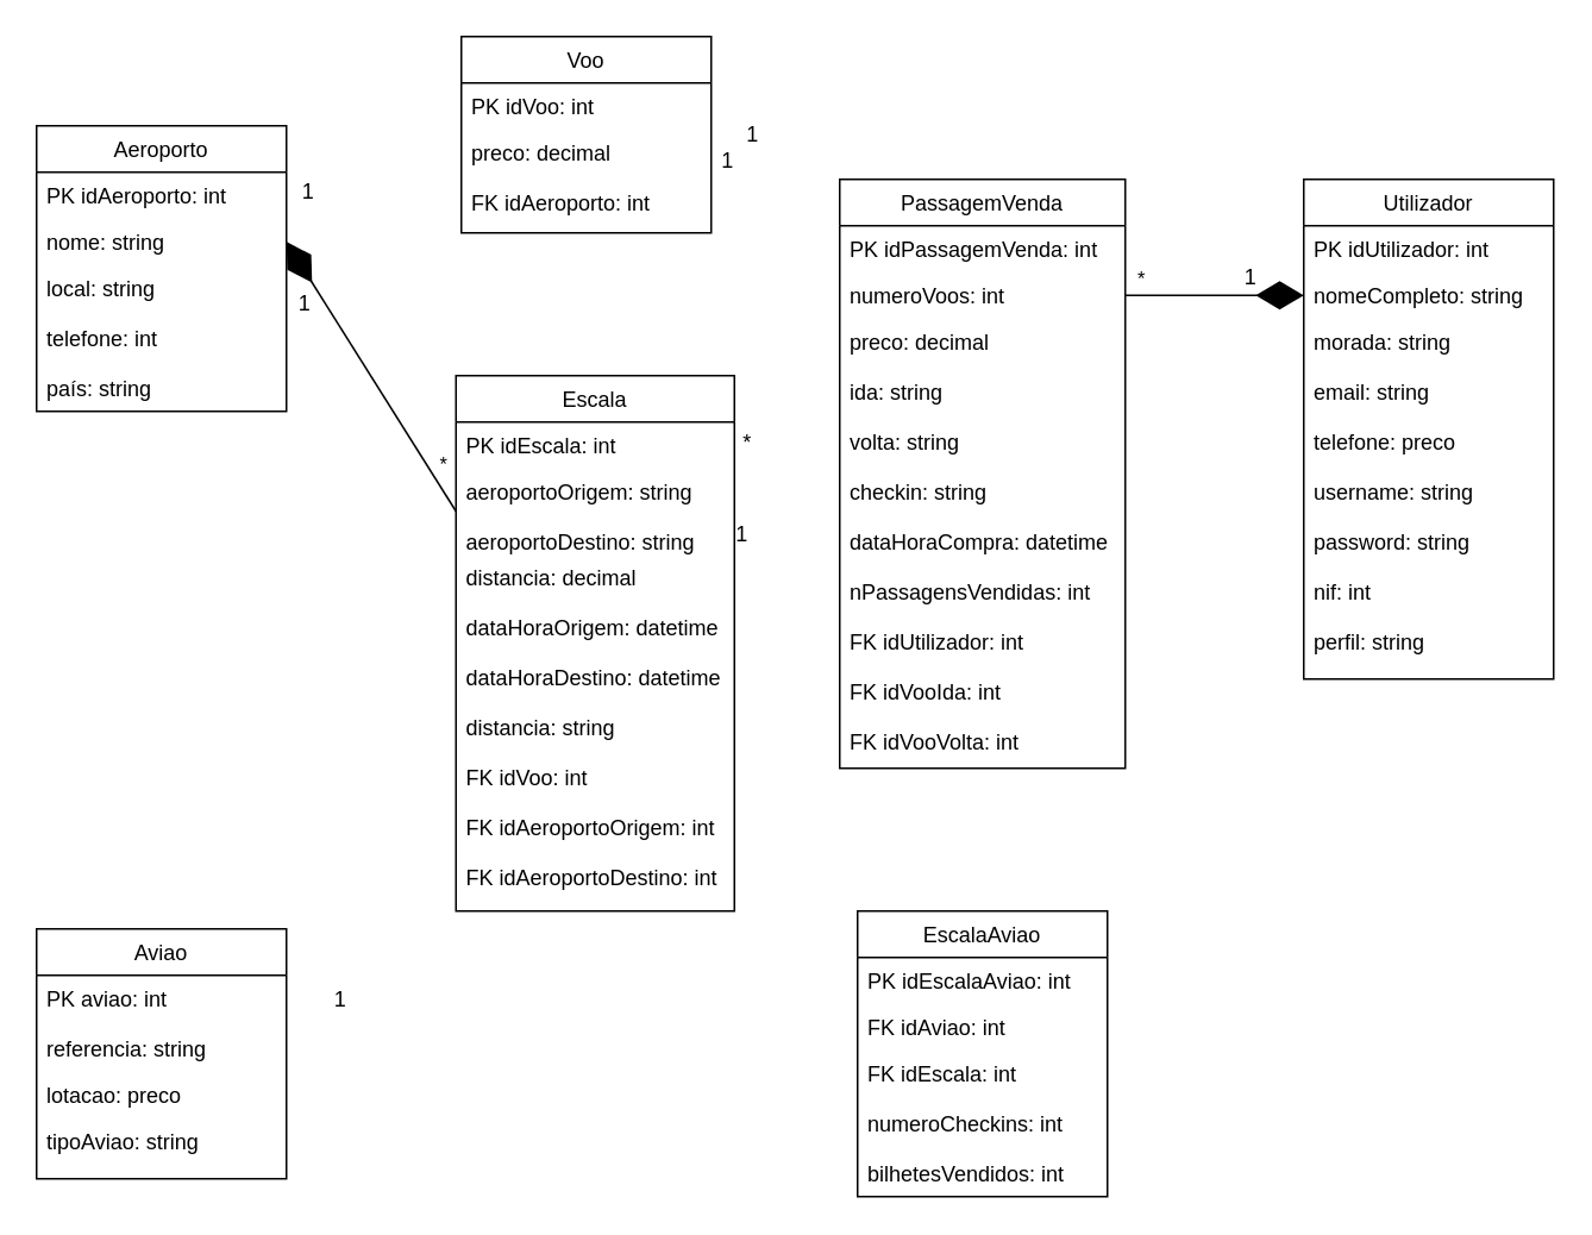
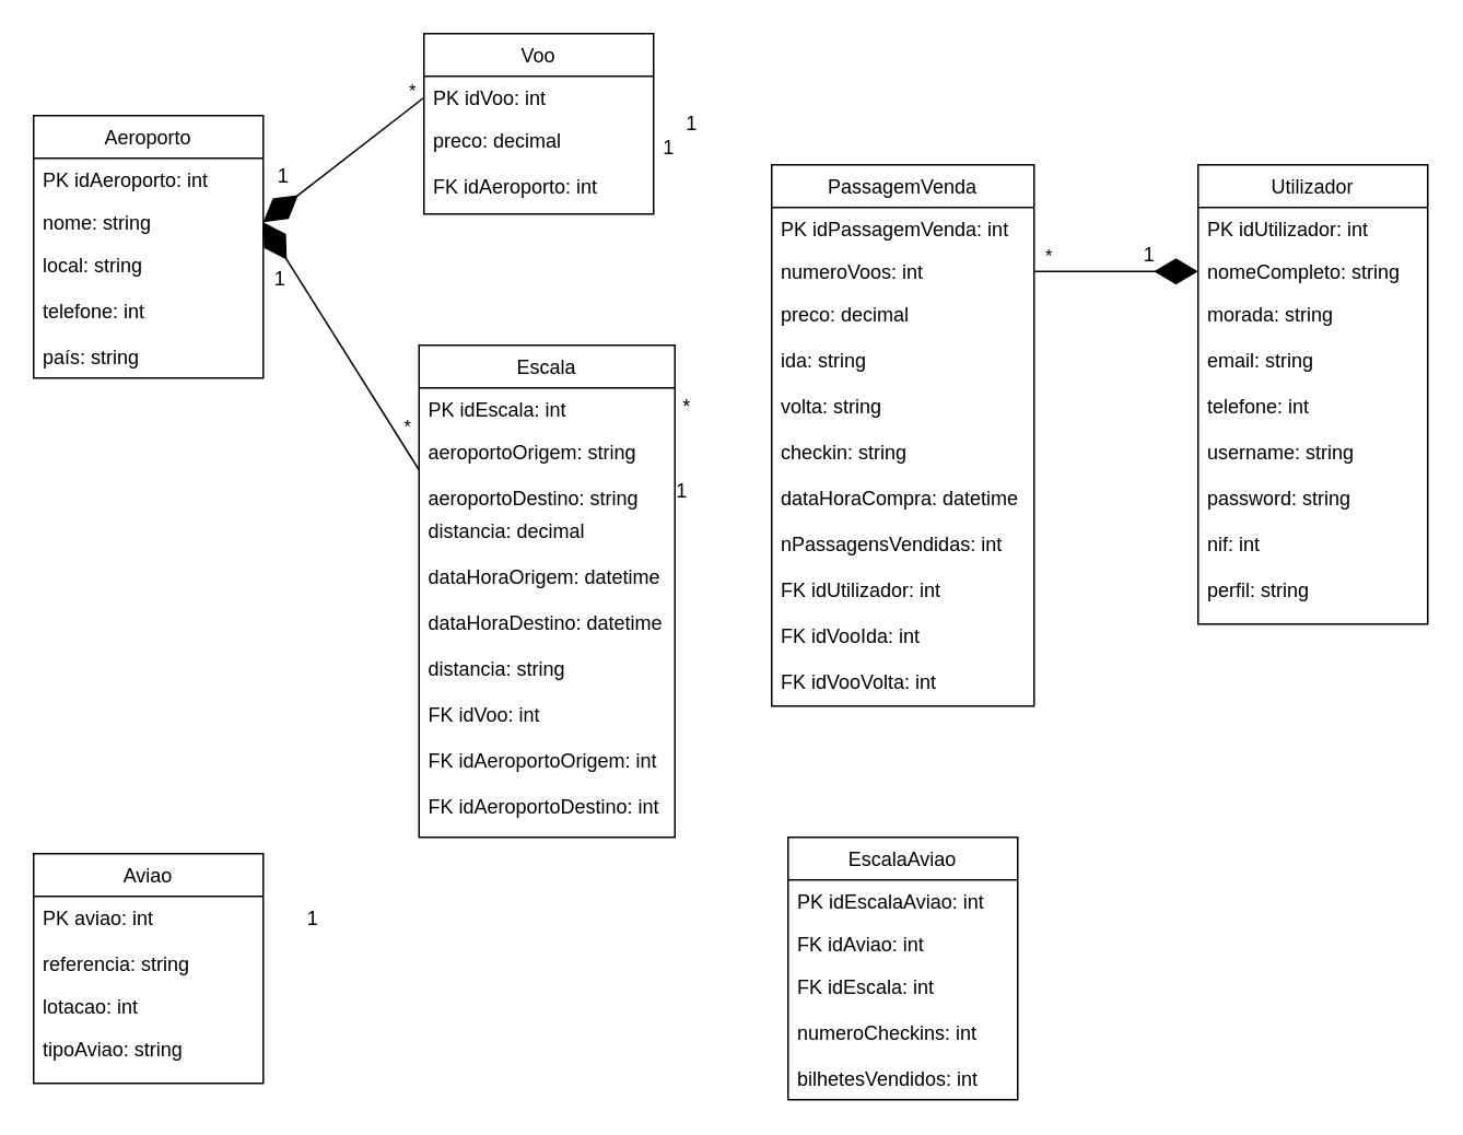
+ <mxCell id="30" value="" style="endArrow=diamondThin;endFill=1;endSize=24;html=1;exitX=0;exitY=0.5;exitDx=0;exitDy=0;entryX=1;entryY=0.5;entryDx=0;entryDy=0;" parent="1" source="11" target="4" edge="1"><mxGeometry width="160" relative="1" as="geometry"><mxPoint x="490" y="585" as="sourcePoint" /><mxPoint x="170" y="583" as="targetPoint" /></mxGeometry></mxCell>
+ <mxCell id="31" value="*" style="edgeLabel;html=1;align=center;verticalAlign=middle;resizable=0;points=[];" parent="30" vertex="1" connectable="0"><mxGeometry x="-0.875" y="3" relative="1" as="geometry"><mxPoint x="-3" y="-12" as="offset" /></mxGeometry></mxCell>
- <mxCell id="9" value="morada: string&#10;&#10;email: string&#10;&#10;telefone: preco&#10;&#10;username: string&#10;&#10;password: string&#10;&#10;nif: int&#10;&#10;perfil: string" style="text;strokeColor=none;fillColor=none;align=left;verticalAlign=top;spacingLeft=4;spacingRight=4;overflow=hidden;rotatable=0;points=[[0,0.5],[1,0.5]];portConstraint=eastwest;" parent="6" vertex="1"><mxGeometry y="78" width="140" height="202" as="geometry" /></mxCell>
+ <mxCell id="9" value="morada: string&#10;&#10;email: string&#10;&#10;telefone: int&#10;&#10;username: string&#10;&#10;password: string&#10;&#10;nif: int&#10;&#10;perfil: string" style="text;strokeColor=none;fillColor=none;align=left;verticalAlign=top;spacingLeft=4;spacingRight=4;overflow=hidden;rotatable=0;points=[[0,0.5],[1,0.5]];portConstraint=eastwest;" parent="6" vertex="1"><mxGeometry y="78" width="140" height="202" as="geometry" /></mxCell>
- <mxCell id="23" value="lotacao: preco" style="text;strokeColor=none;fillColor=none;align=left;verticalAlign=top;spacingLeft=4;spacingRight=4;overflow=hidden;rotatable=0;points=[[0,0.5],[1,0.5]];portConstraint=eastwest;" parent="21" vertex="1"><mxGeometry y="80" width="140" height="26" as="geometry" /></mxCell>
+ <mxCell id="23" value="lotacao: int" style="text;strokeColor=none;fillColor=none;align=left;verticalAlign=top;spacingLeft=4;spacingRight=4;overflow=hidden;rotatable=0;points=[[0,0.5],[1,0.5]];portConstraint=eastwest;" parent="21" vertex="1"><mxGeometry y="80" width="140" height="26" as="geometry" /></mxCell>
